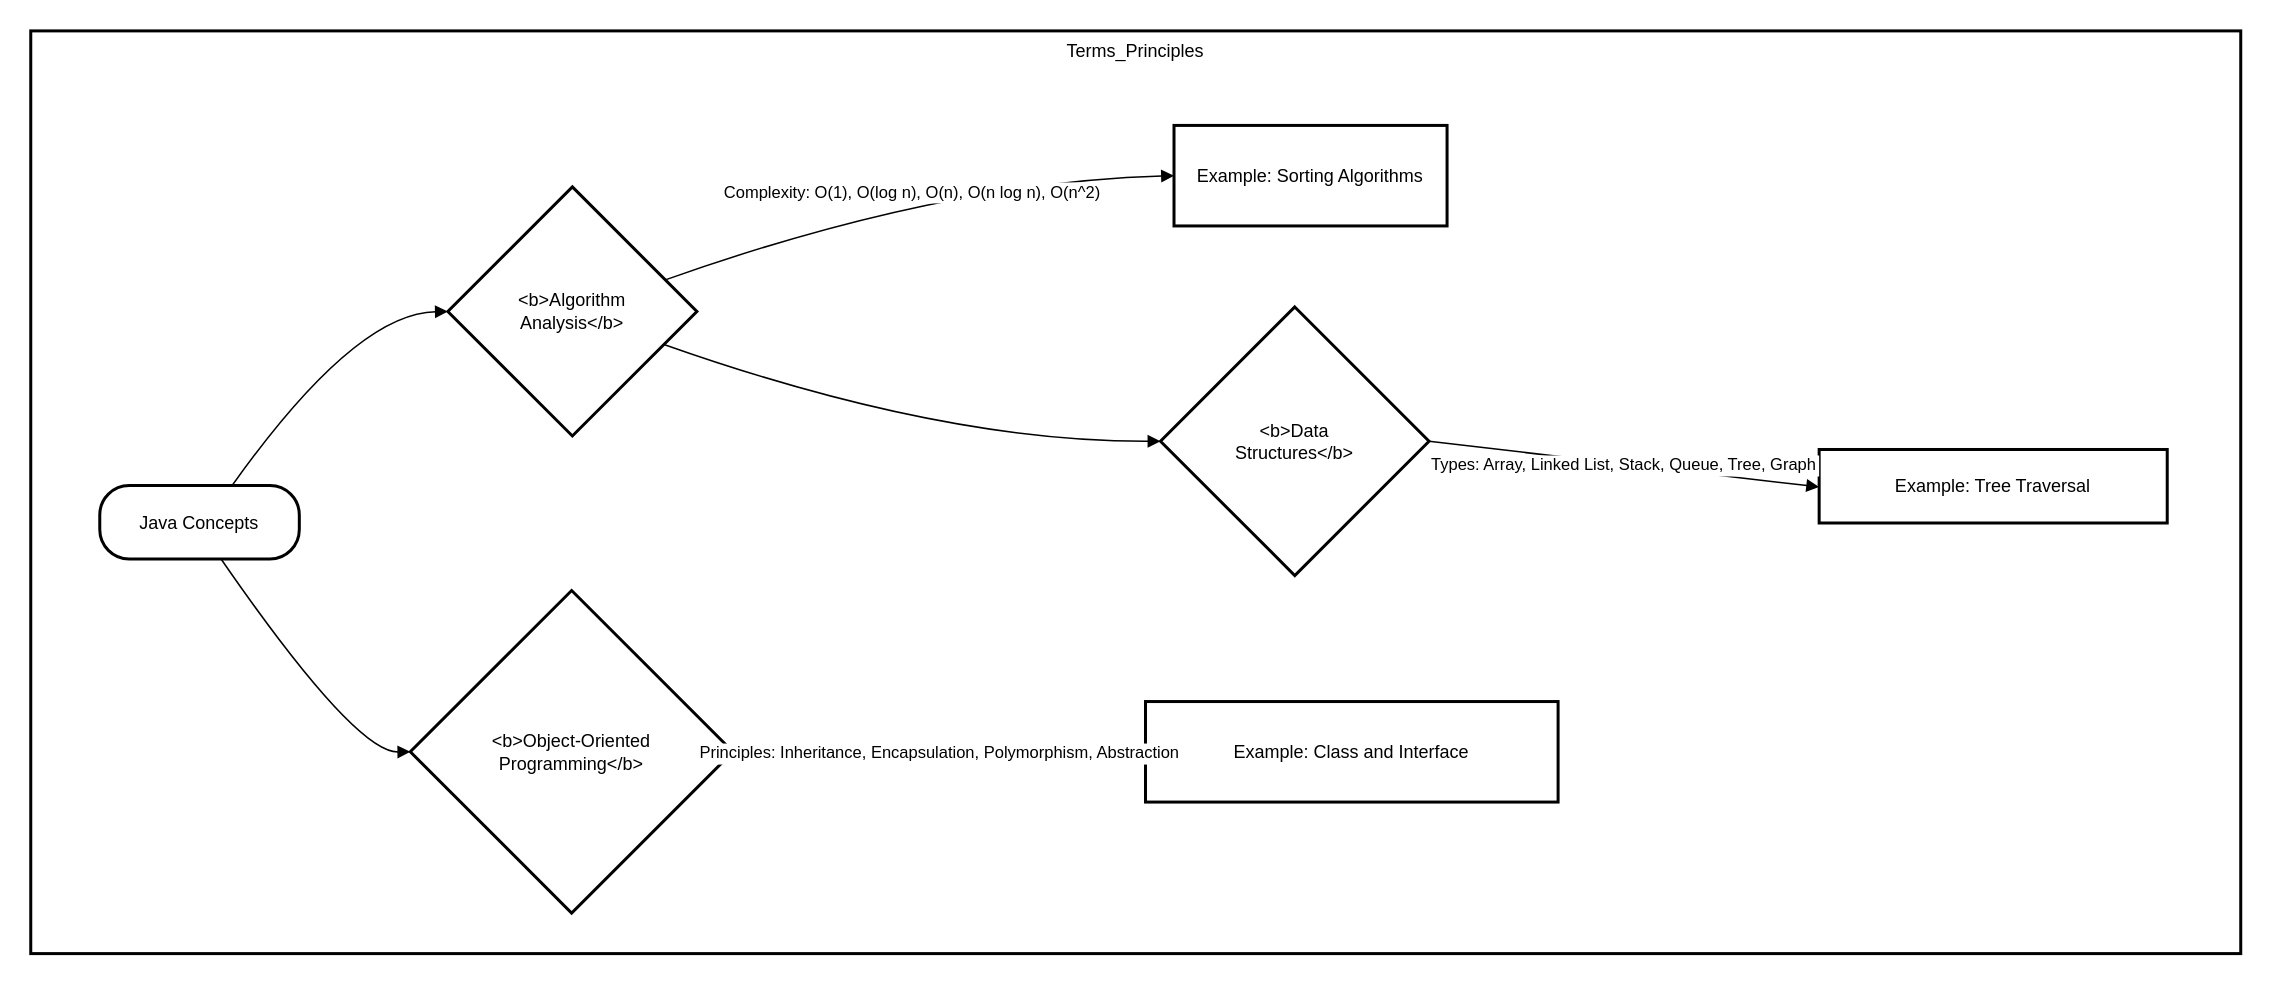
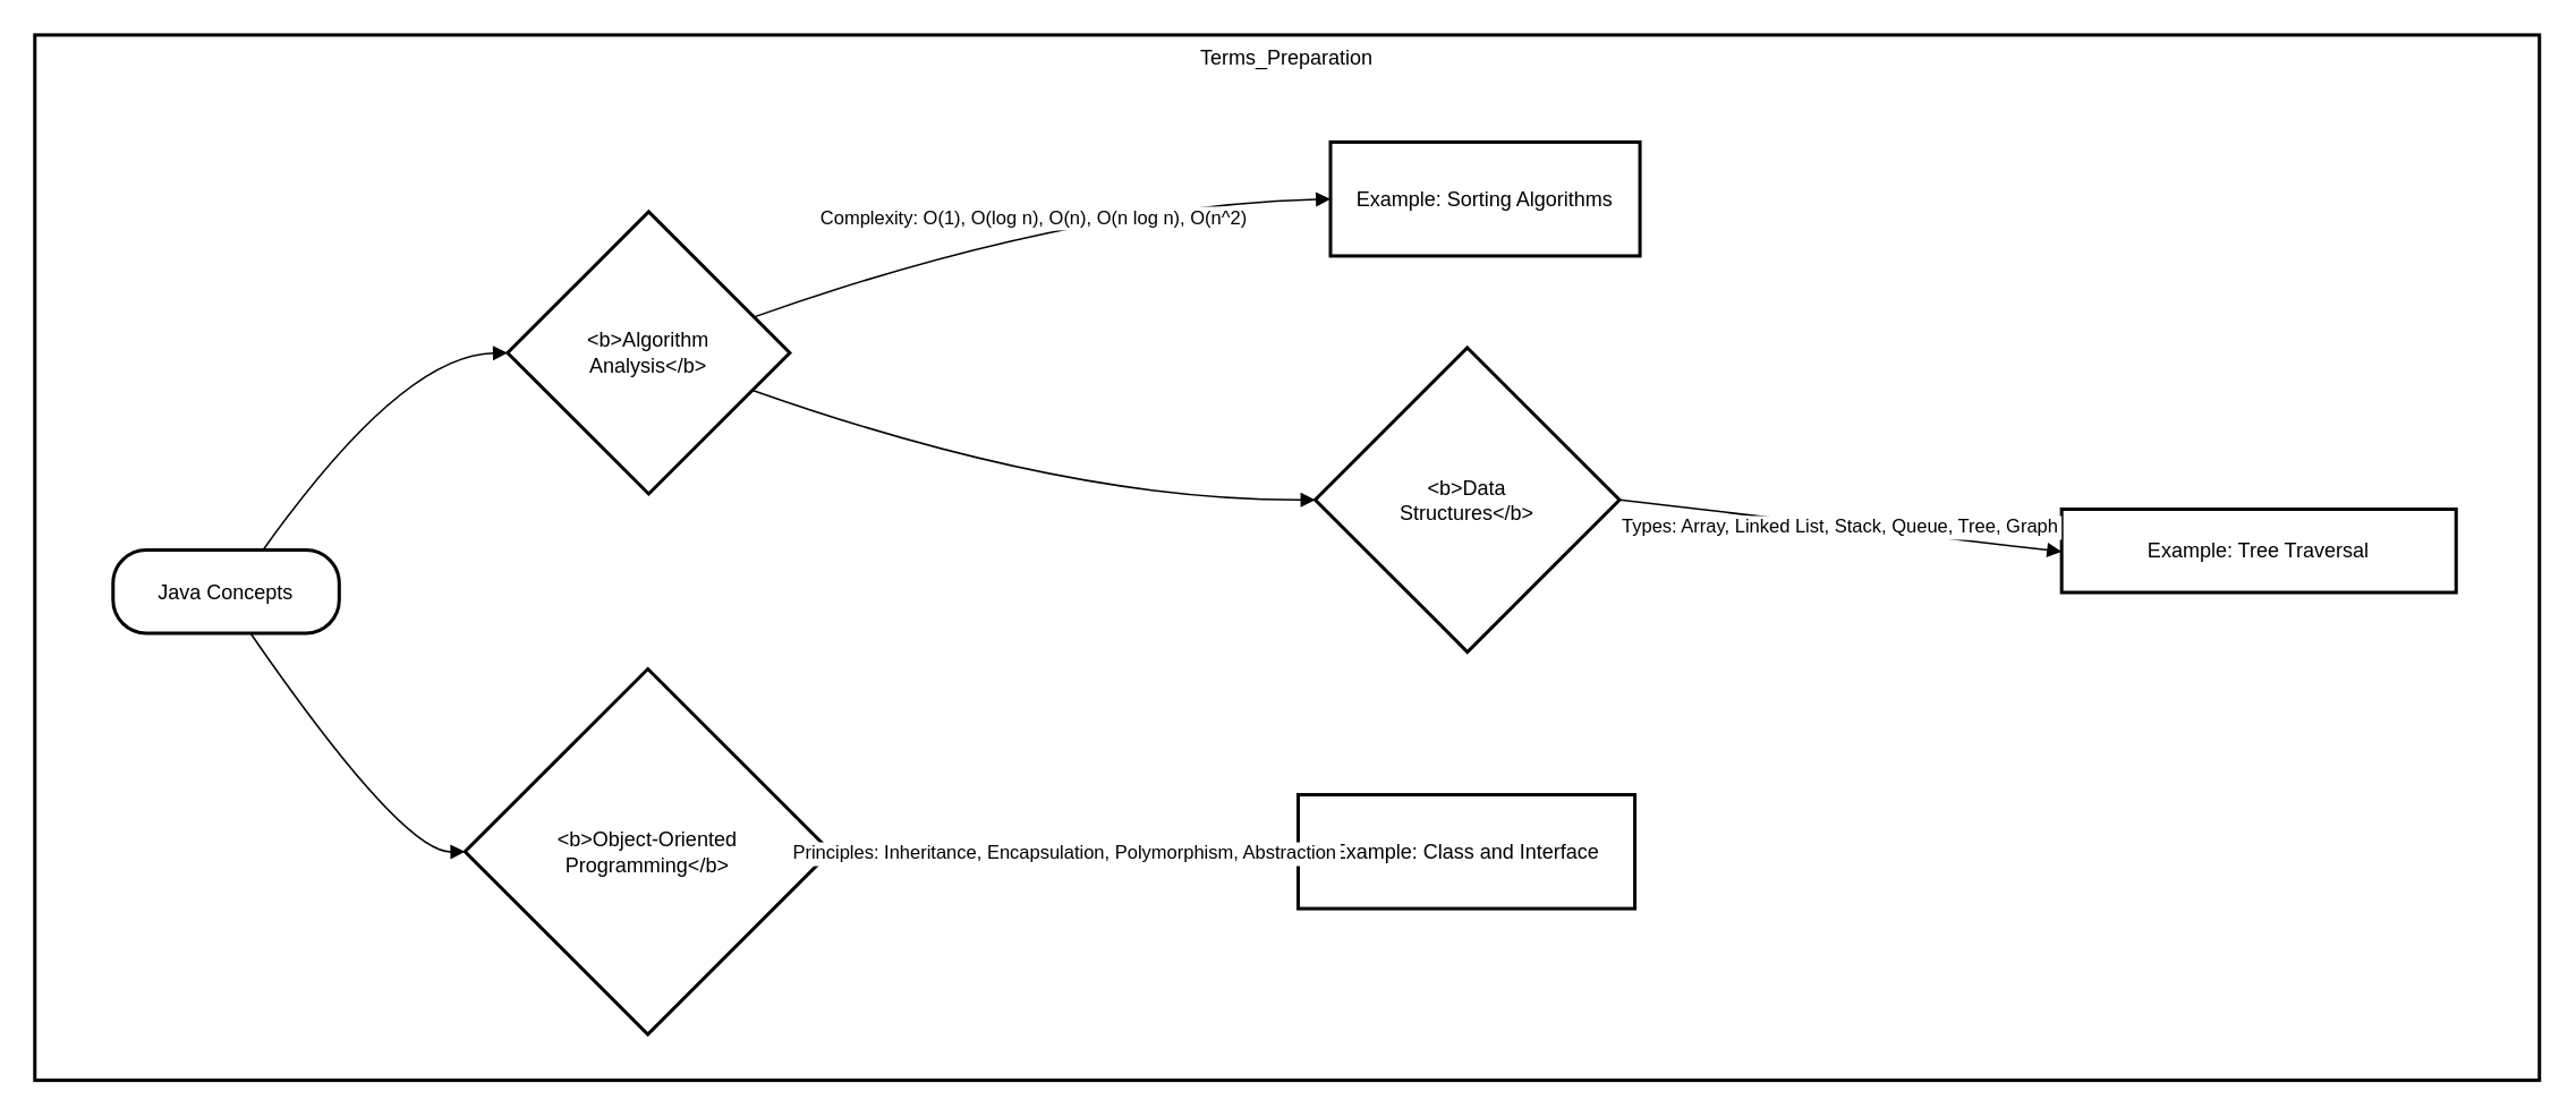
- <mxCell id="2" value="Terms_Principles" style="whiteSpace=wrap;strokeWidth=2;verticalAlign=top;" vertex="1" parent="1"><mxGeometry x="20" y="20" width="1473" height="615" as="geometry" /></mxCell>
+ <mxCell id="2" value="Terms_Preparation" style="whiteSpace=wrap;strokeWidth=2;verticalAlign=top;" vertex="1" parent="1"><mxGeometry x="20" y="20" width="1473" height="615" as="geometry" /></mxCell>
- <mxCell id="9" value="Example: Class and Interface" style="whiteSpace=wrap;strokeWidth=2;" vertex="1" parent="2"><mxGeometry x="743" y="447" width="275" height="67" as="geometry" /></mxCell>
+ <mxCell id="9" value="Example: Class and Interface" style="whiteSpace=wrap;strokeWidth=2;" vertex="1" parent="2"><mxGeometry x="743" y="447" width="198" height="67" as="geometry" /></mxCell>
